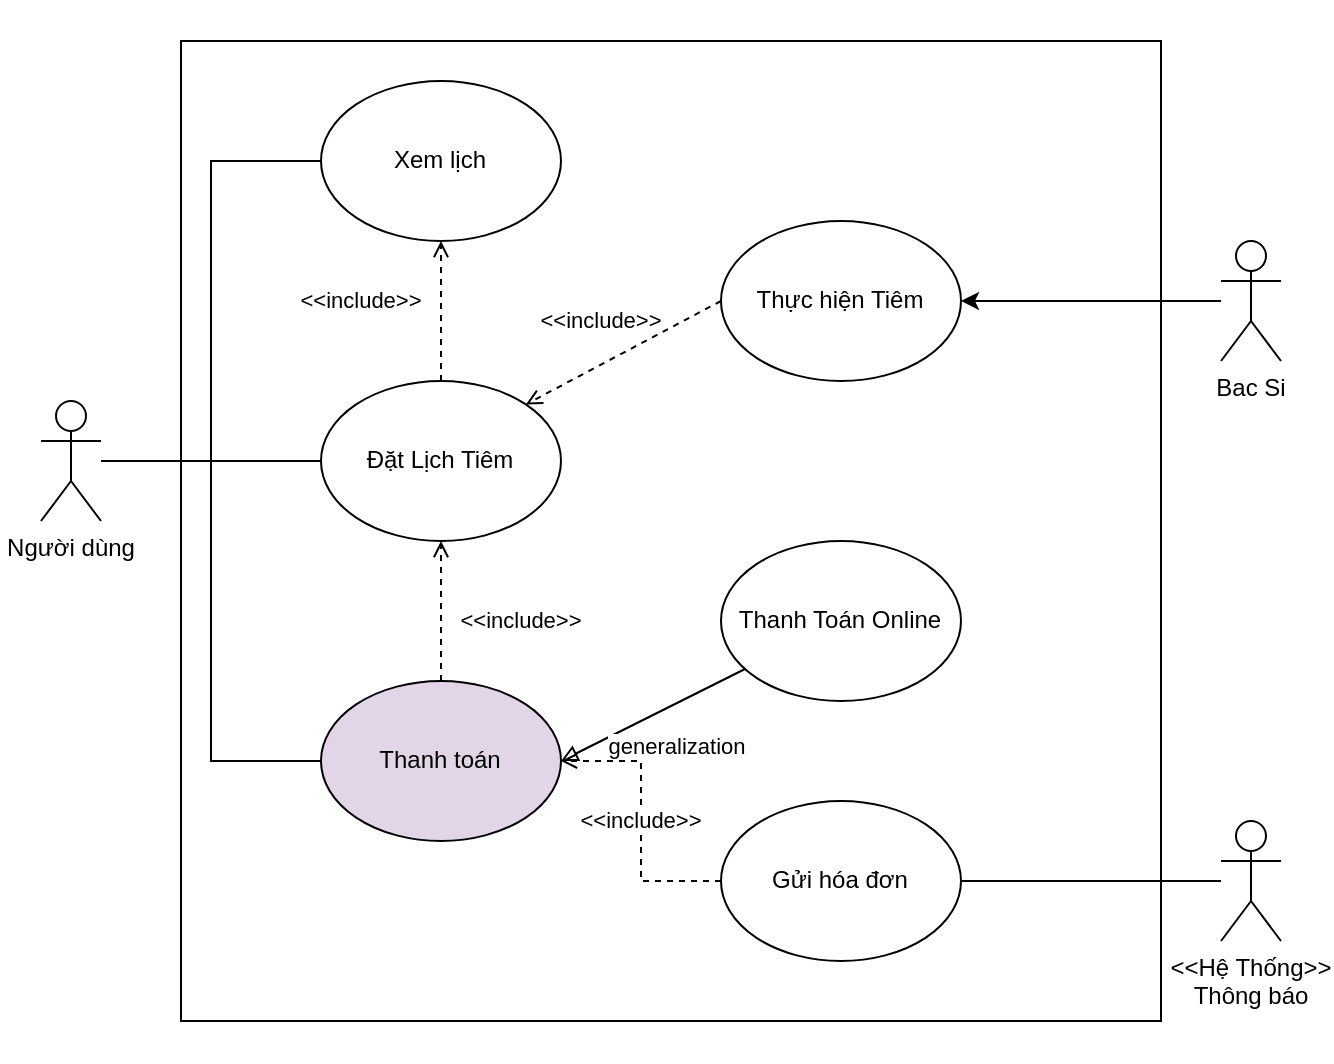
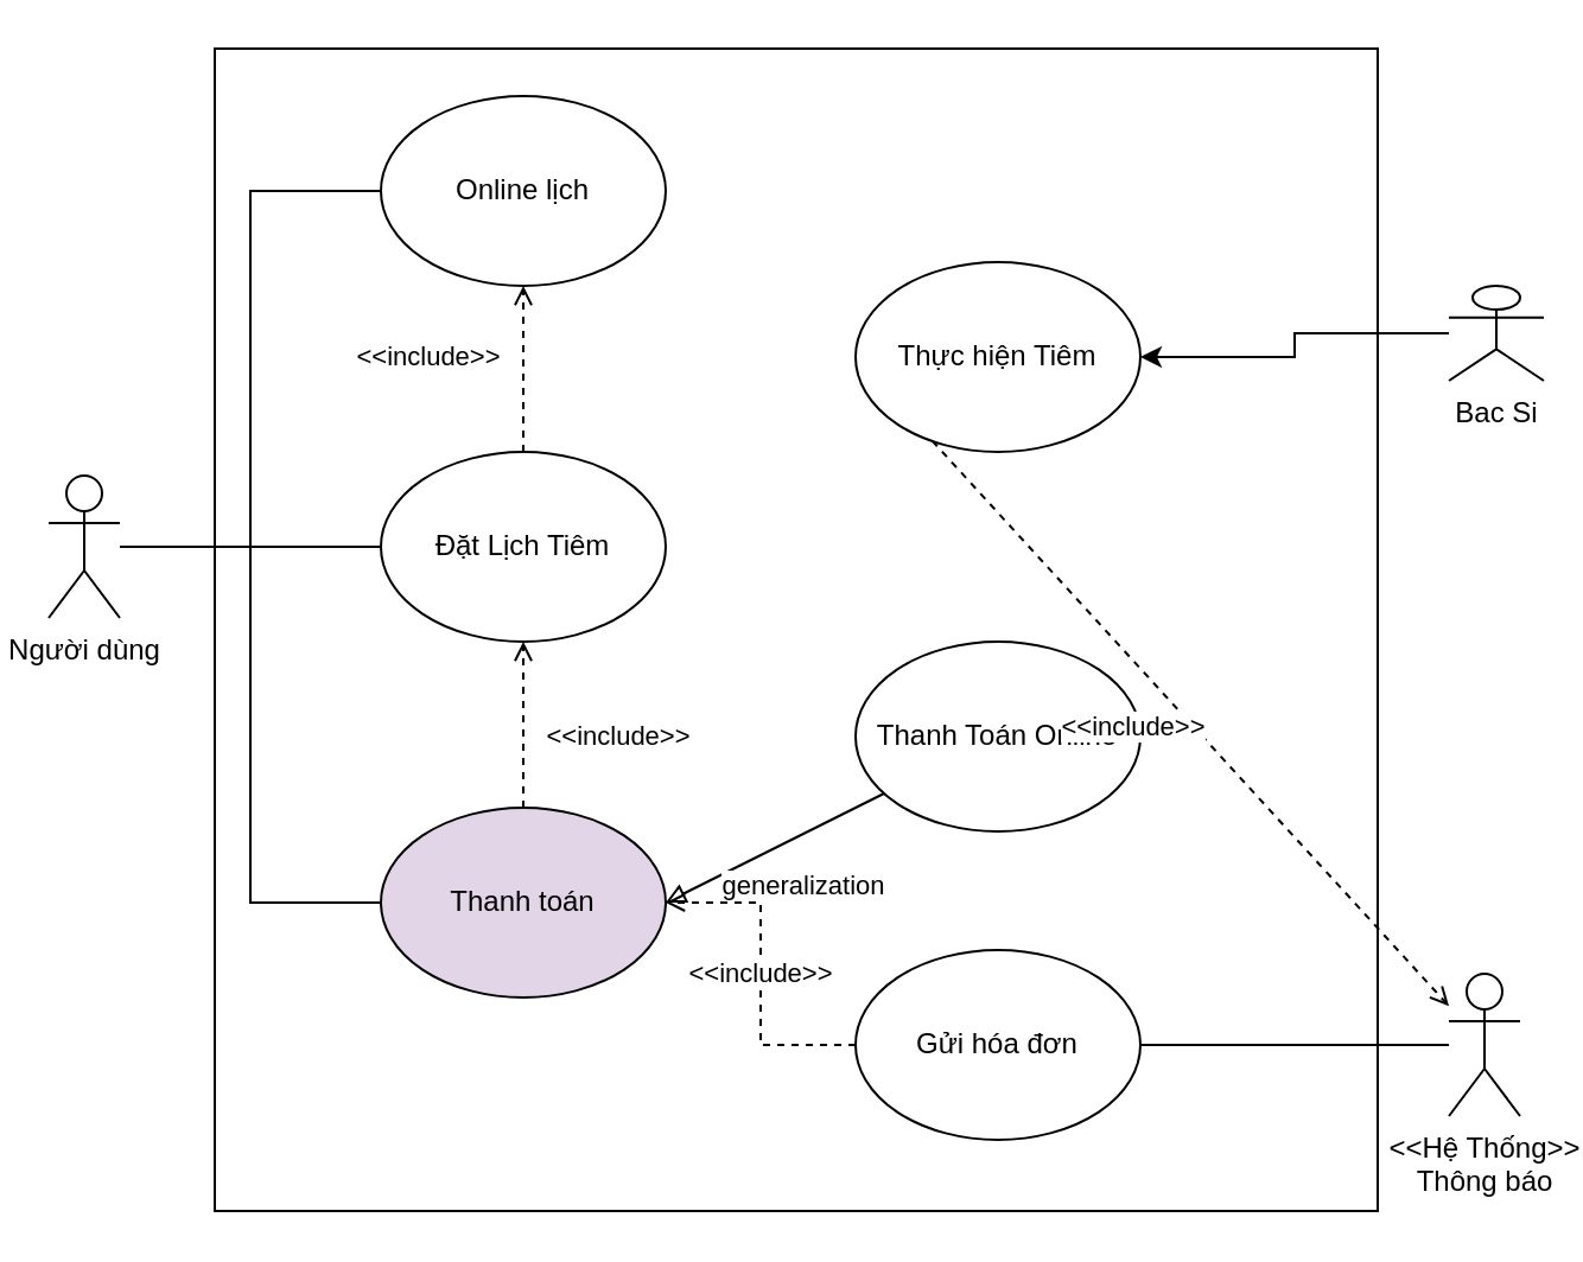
- <mxCell id="9" value="Xem lịch" style="ellipse;whiteSpace=wrap;html=1;" vertex="1" parent="1"><mxGeometry x="160" y="40" width="120" height="80" as="geometry" /></mxCell>
+ <mxCell id="9" value="Online lịch" style="ellipse;whiteSpace=wrap;html=1;" vertex="1" parent="1"><mxGeometry x="160" y="40" width="120" height="80" as="geometry" /></mxCell>
- <mxCell id="21" value="Bac Si" style="shape=umlActor;verticalLabelPosition=bottom;verticalAlign=top;html=1;outlineConnect=0;" vertex="1" parent="1"><mxGeometry x="610" y="120" width="30" height="60" as="geometry" /></mxCell>
+ <mxCell id="21" value="Bac Si" style="shape=umlActor;verticalLabelPosition=bottom;verticalAlign=top;html=1;outlineConnect=0;" vertex="1" parent="1"><mxGeometry x="610" y="120" width="40" height="40" as="geometry" /></mxCell>
- <mxCell id="18" value="&amp;lt;&amp;lt;include&amp;gt;&amp;gt;" style="rounded=0;orthogonalLoop=1;jettySize=auto;html=1;entryX=1;entryY=0;entryDx=0;entryDy=0;exitX=0;exitY=0.5;exitDx=0;exitDy=0;endArrow=open;endFill=0;dashed=1;" edge="1" parent="1" source="19" target="8"><mxGeometry x="0.045" y="-19" relative="1" as="geometry"><mxPoint x="370" y="160" as="sourcePoint" /><mxPoint as="offset" /></mxGeometry></mxCell>
+ <mxCell id="18" value="&amp;lt;&amp;lt;include&amp;gt;&amp;gt;" style="rounded=0;orthogonalLoop=1;jettySize=auto;html=1;exitX=0;exitY=0.5;exitDx=0;exitDy=0;endArrow=open;endFill=0;dashed=1;" edge="1" parent="1" source="19" target="17"><mxGeometry x="0.045" y="-19" relative="1" as="geometry"><mxPoint x="370" y="160" as="sourcePoint" /><mxPoint as="offset" /></mxGeometry></mxCell>
